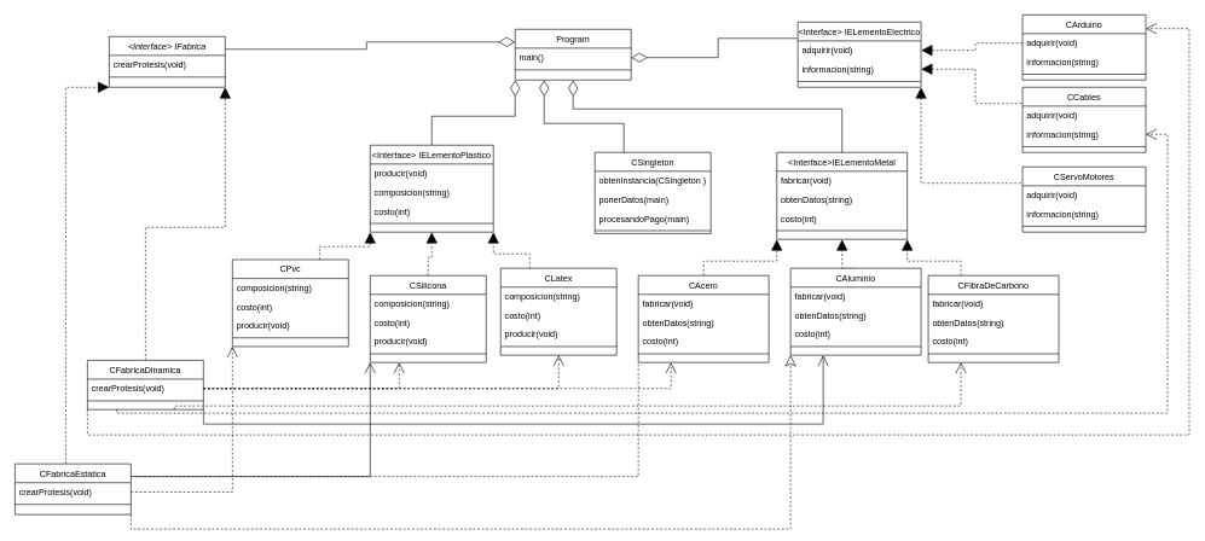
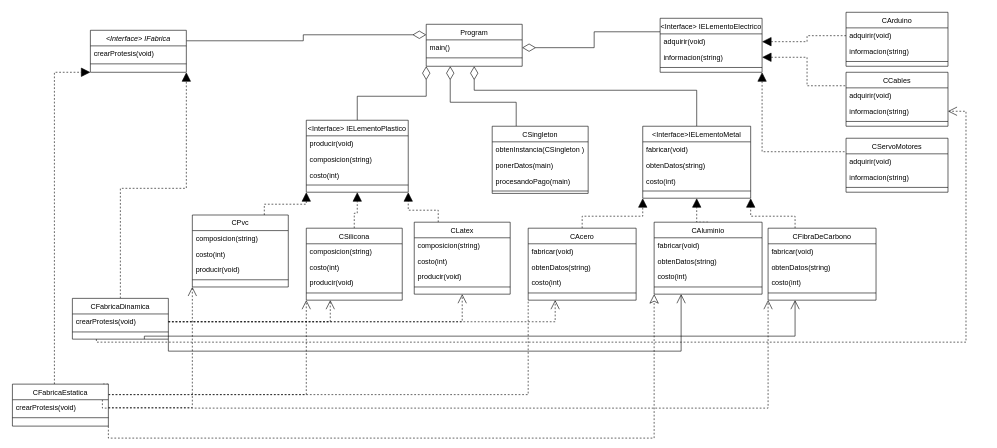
- <mxCell id="17" style="edgeStyle=orthogonalEdgeStyle;rounded=0;orthogonalLoop=1;jettySize=auto;html=1;exitX=0.75;exitY=1;exitDx=0;exitDy=0;entryX=0.25;entryY=1;entryDx=0;entryDy=0;dashed=1;strokeWidth=1;startArrow=none;startFill=0;endArrow=open;endFill=0;startSize=13;endSize=13;sourcePerimeterSpacing=13;targetPerimeterSpacing=13;" edge="1" parent="1" source="20" target="69"><mxGeometry relative="1" as="geometry"><Array as="points"><mxPoint x="240" y="560" /><mxPoint x="1325" y="560" /></Array></mxGeometry></mxCell>
+ <mxCell id="17" style="edgeStyle=orthogonalEdgeStyle;rounded=0;orthogonalLoop=1;jettySize=auto;html=1;exitX=0.75;exitY=1;exitDx=0;exitDy=0;entryX=0.25;entryY=1;entryDx=0;entryDy=0;dashed=0;strokeWidth=1;startArrow=none;startFill=0;endArrow=open;endFill=0;startSize=13;endSize=13;sourcePerimeterSpacing=13;targetPerimeterSpacing=13;" edge="1" parent="1" source="20" target="69"><mxGeometry relative="1" as="geometry"><Array as="points"><mxPoint x="240" y="560" /><mxPoint x="1325" y="560" /></Array></mxGeometry></mxCell>
- <mxCell id="8" style="edgeStyle=orthogonalEdgeStyle;rounded=0;orthogonalLoop=1;jettySize=auto;html=1;exitX=1;exitY=0.25;exitDx=0;exitDy=0;entryX=0;entryY=1;entryDx=0;entryDy=0;dashed=0;strokeWidth=1;startArrow=none;startFill=0;endArrow=open;endFill=0;startSize=13;endSize=13;sourcePerimeterSpacing=13;targetPerimeterSpacing=13;" edge="1" parent="1" source="12" target="45"><mxGeometry relative="1" as="geometry" /></mxCell>
+ <mxCell id="8" style="edgeStyle=orthogonalEdgeStyle;rounded=0;orthogonalLoop=1;jettySize=auto;html=1;exitX=1;exitY=0.25;exitDx=0;exitDy=0;entryX=0;entryY=1;entryDx=0;entryDy=0;dashed=1;strokeWidth=1;startArrow=none;startFill=0;endArrow=open;endFill=0;startSize=13;endSize=13;sourcePerimeterSpacing=13;targetPerimeterSpacing=13;" edge="1" parent="1" source="12" target="45"><mxGeometry relative="1" as="geometry" /></mxCell>
- <mxCell id="19" style="edgeStyle=orthogonalEdgeStyle;rounded=0;orthogonalLoop=1;jettySize=auto;html=1;exitX=0;exitY=1;exitDx=0;exitDy=0;entryX=1;entryY=0.211;entryDx=0;entryDy=0;dashed=1;strokeWidth=1;startArrow=none;startFill=0;endArrow=open;endFill=0;startSize=13;endSize=13;sourcePerimeterSpacing=13;targetPerimeterSpacing=13;entryPerimeter=0;" edge="1" parent="1" source="20" target="80"><mxGeometry relative="1" as="geometry"><Array as="points"><mxPoint x="120" y="600" /><mxPoint x="1640" y="600" /><mxPoint x="1640" y="39" /></Array></mxGeometry></mxCell>
+ <mxCell id="11" style="edgeStyle=orthogonalEdgeStyle;rounded=0;orthogonalLoop=1;jettySize=auto;html=1;exitX=1;exitY=0;exitDx=0;exitDy=0;entryX=0;entryY=1;entryDx=0;entryDy=0;dashed=1;strokeWidth=1;startArrow=none;startFill=0;endArrow=open;endFill=0;startSize=13;endSize=13;sourcePerimeterSpacing=13;targetPerimeterSpacing=13;" edge="1" parent="1" source="12" target="69"><mxGeometry relative="1" as="geometry"><Array as="points"><mxPoint x="170" y="680" /><mxPoint x="1280" y="680" /></Array></mxGeometry></mxCell>
